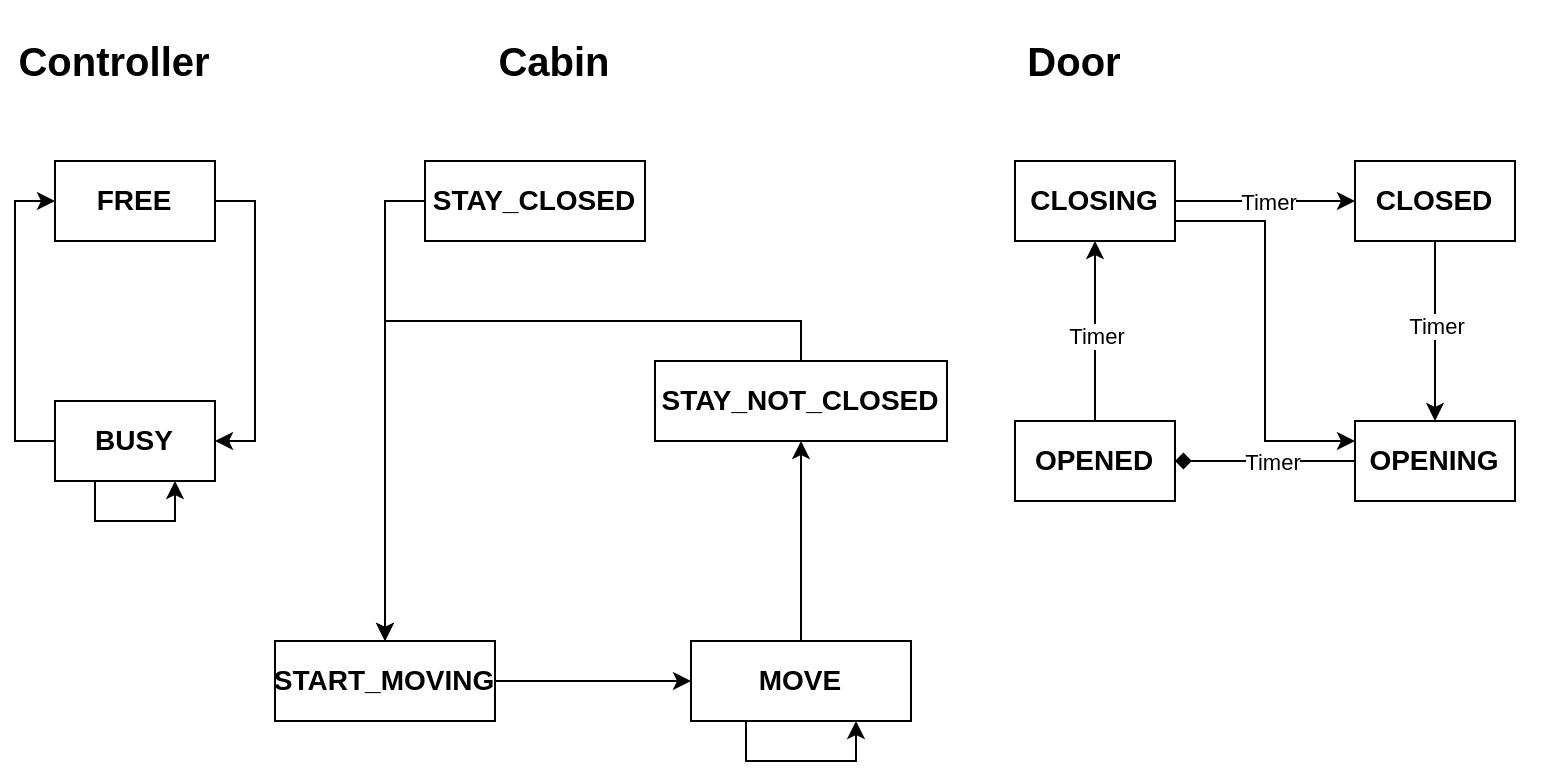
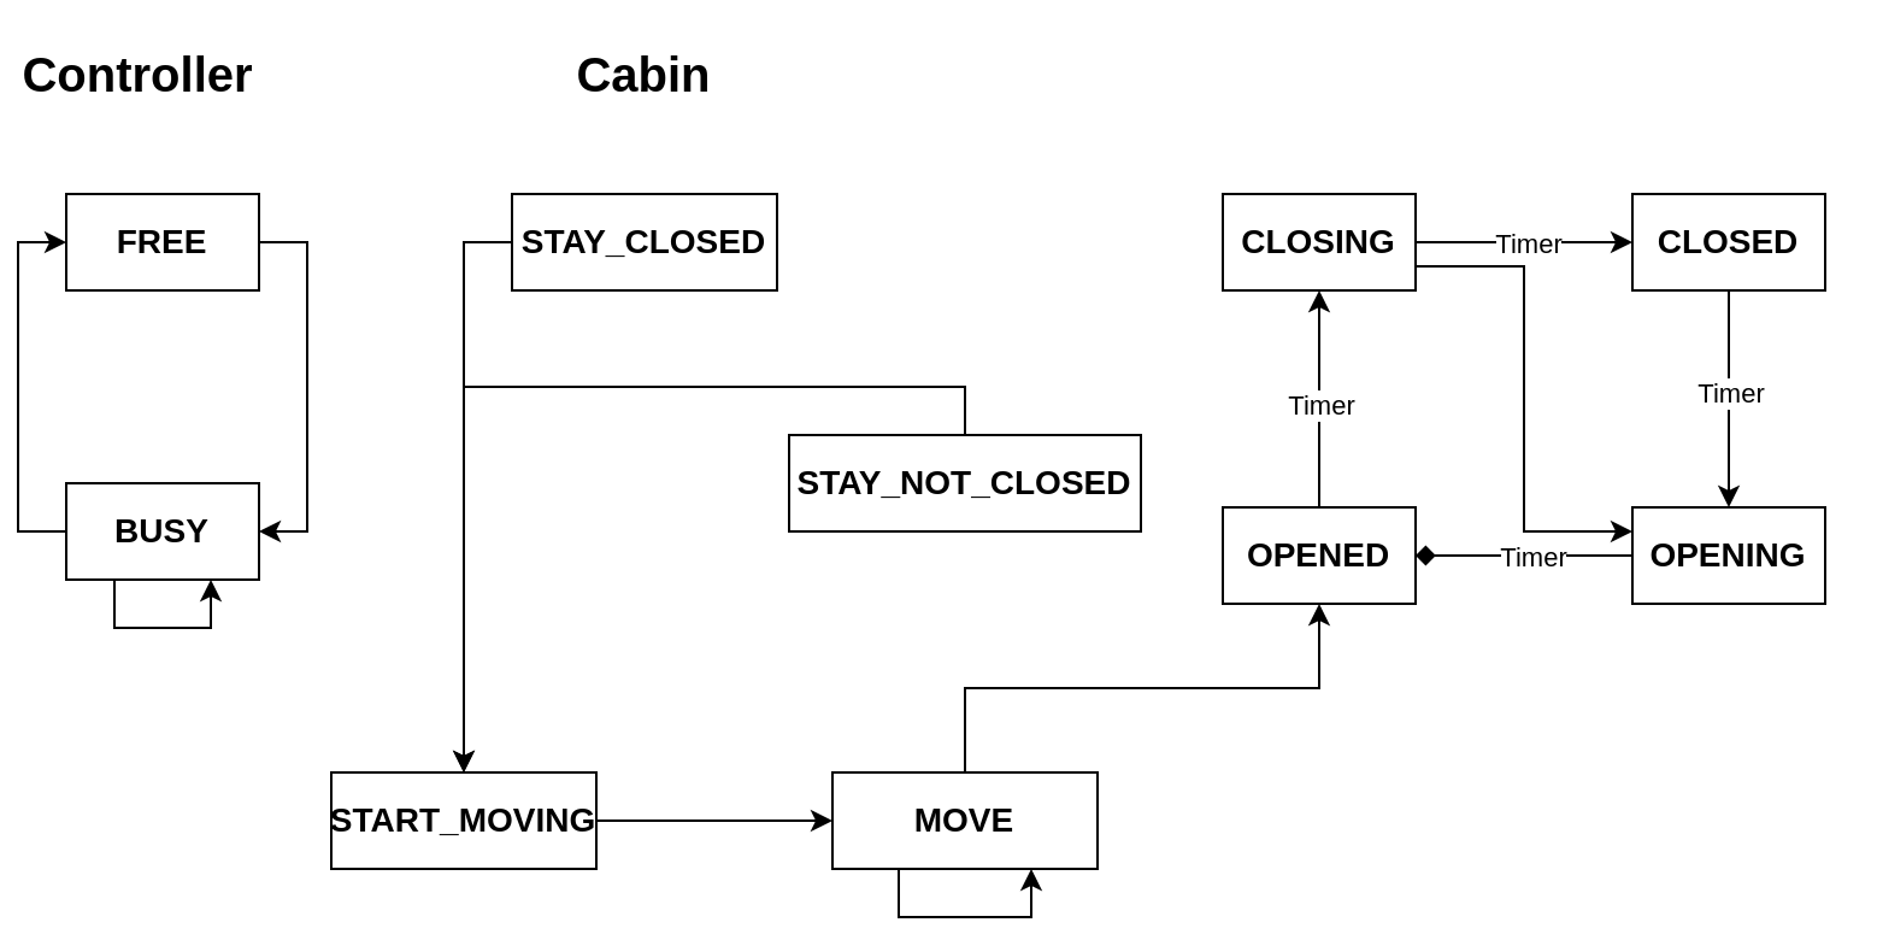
- <mxCell id="23" value="&lt;font style=&quot;font-size: 20px&quot;&gt;&lt;b&gt;Cabin&lt;/b&gt;&lt;/font&gt;" style="text;html=1;strokeColor=none;fillColor=none;align=center;verticalAlign=middle;whiteSpace=wrap;rounded=0;" vertex="1" parent="1"><mxGeometry x="250" y="20" width="40" height="20" as="geometry" /></mxCell>
+ <mxCell id="23" value="&lt;font style=&quot;font-size: 20px&quot;&gt;&lt;b&gt;Cabin&lt;/b&gt;&lt;/font&gt;" style="text;html=1;strokeColor=none;fillColor=none;align=center;verticalAlign=middle;whiteSpace=wrap;rounded=0;" vertex="1" parent="1"><mxGeometry x="240" y="20" width="40" height="20" as="geometry" /></mxCell>
- <mxCell id="24" value="&lt;font style=&quot;font-size: 20px&quot;&gt;&lt;b&gt;Door&lt;/b&gt;&lt;/font&gt;" style="text;html=1;strokeColor=none;fillColor=none;align=center;verticalAlign=middle;whiteSpace=wrap;rounded=0;" vertex="1" parent="1"><mxGeometry x="510" y="20" width="40" height="20" as="geometry" /></mxCell>
- <mxCell id="27" style="edgeStyle=orthogonalEdgeStyle;rounded=0;orthogonalLoop=1;jettySize=auto;html=1;exitX=0.5;exitY=0;exitDx=0;exitDy=0;entryX=0.5;entryY=1;entryDx=0;entryDy=0;" edge="1" parent="1" source="28" target="30"><mxGeometry relative="1" as="geometry" /></mxCell>
+ <mxCell id="27" style="edgeStyle=orthogonalEdgeStyle;rounded=0;orthogonalLoop=1;jettySize=auto;html=1;exitX=0.5;exitY=0;exitDx=0;exitDy=0;" edge="1" parent="1" source="28" target="16"><mxGeometry relative="1" as="geometry" /></mxCell>
